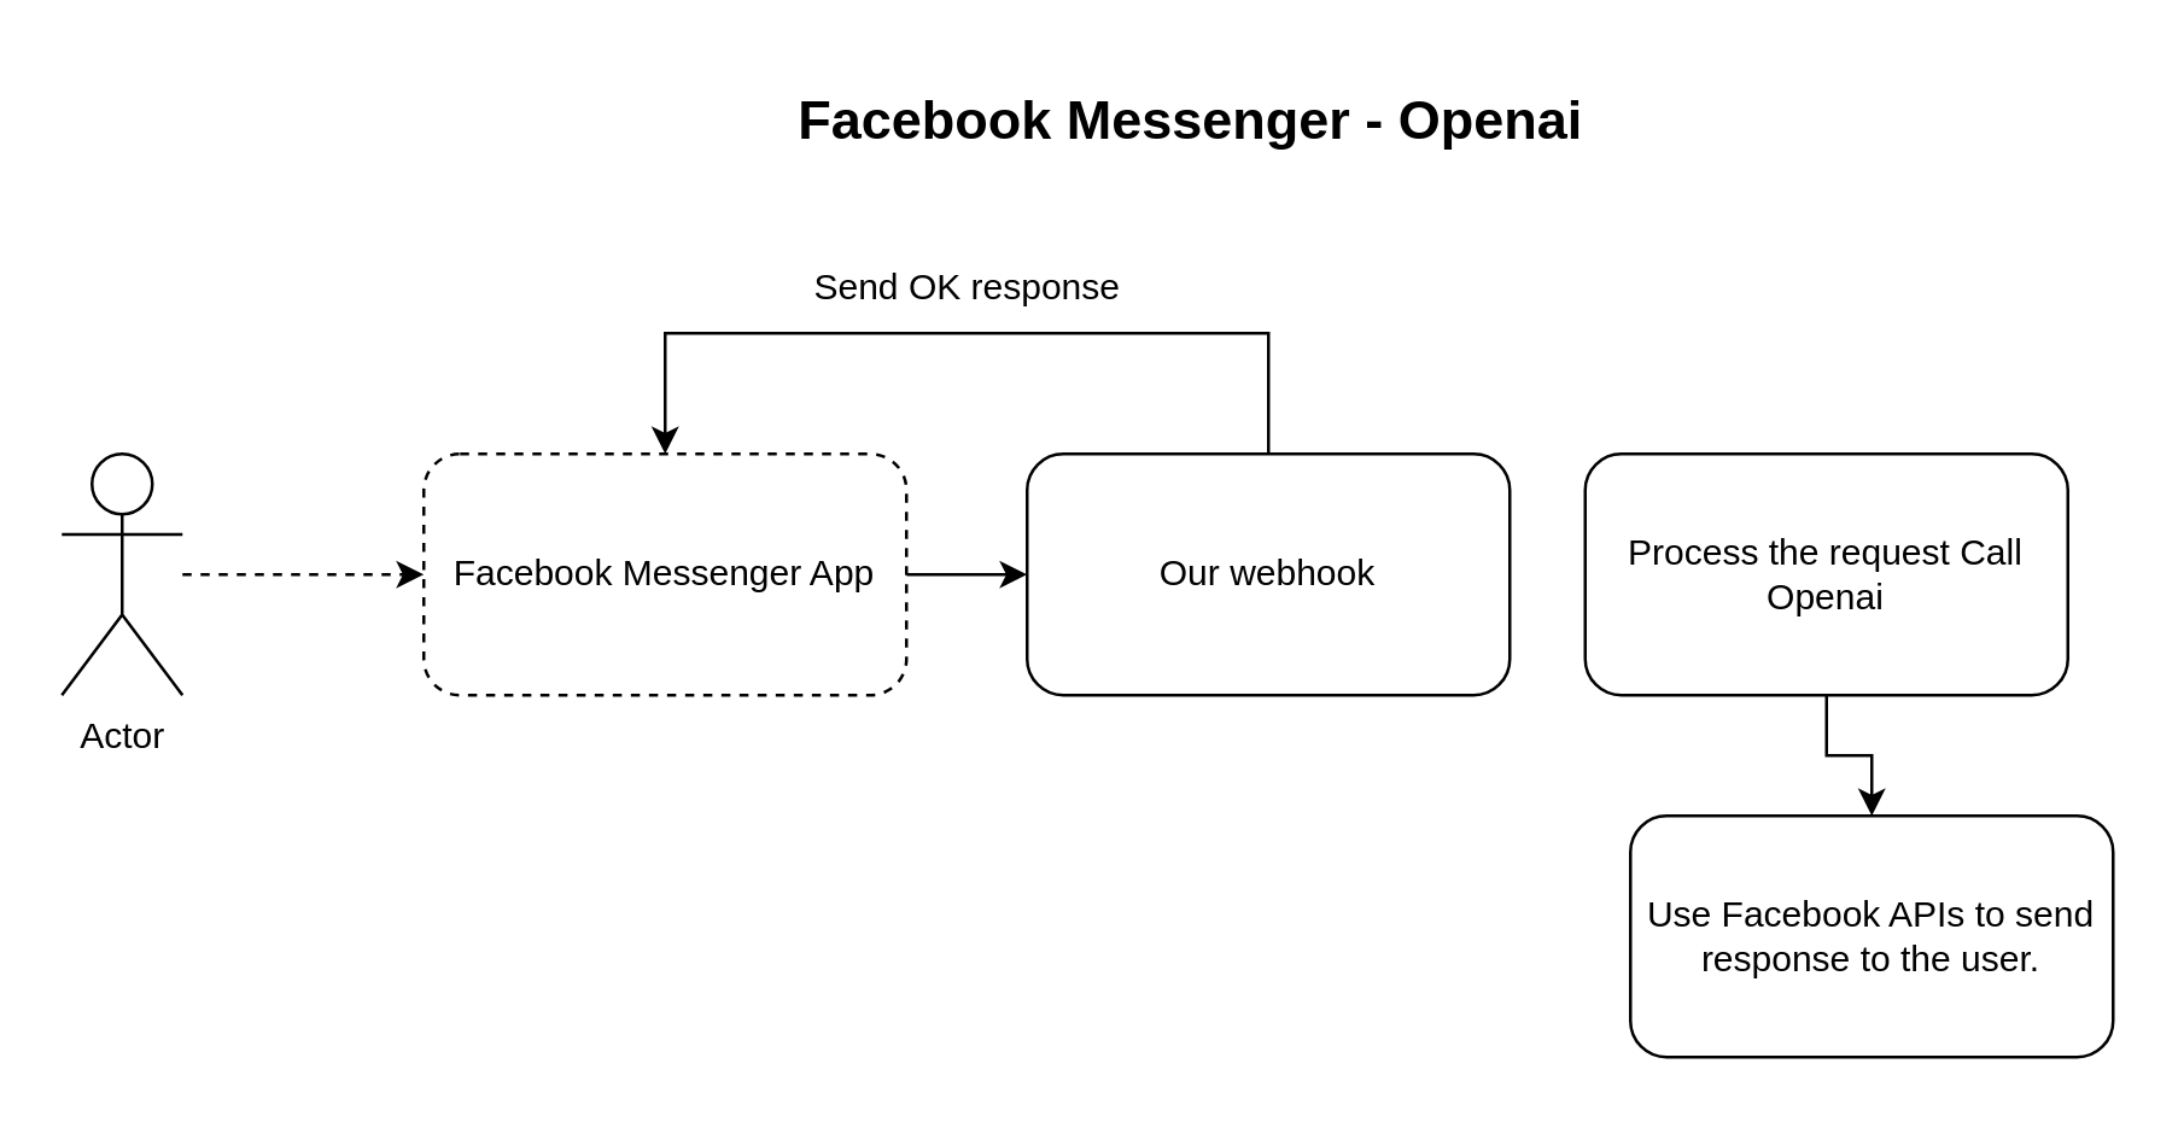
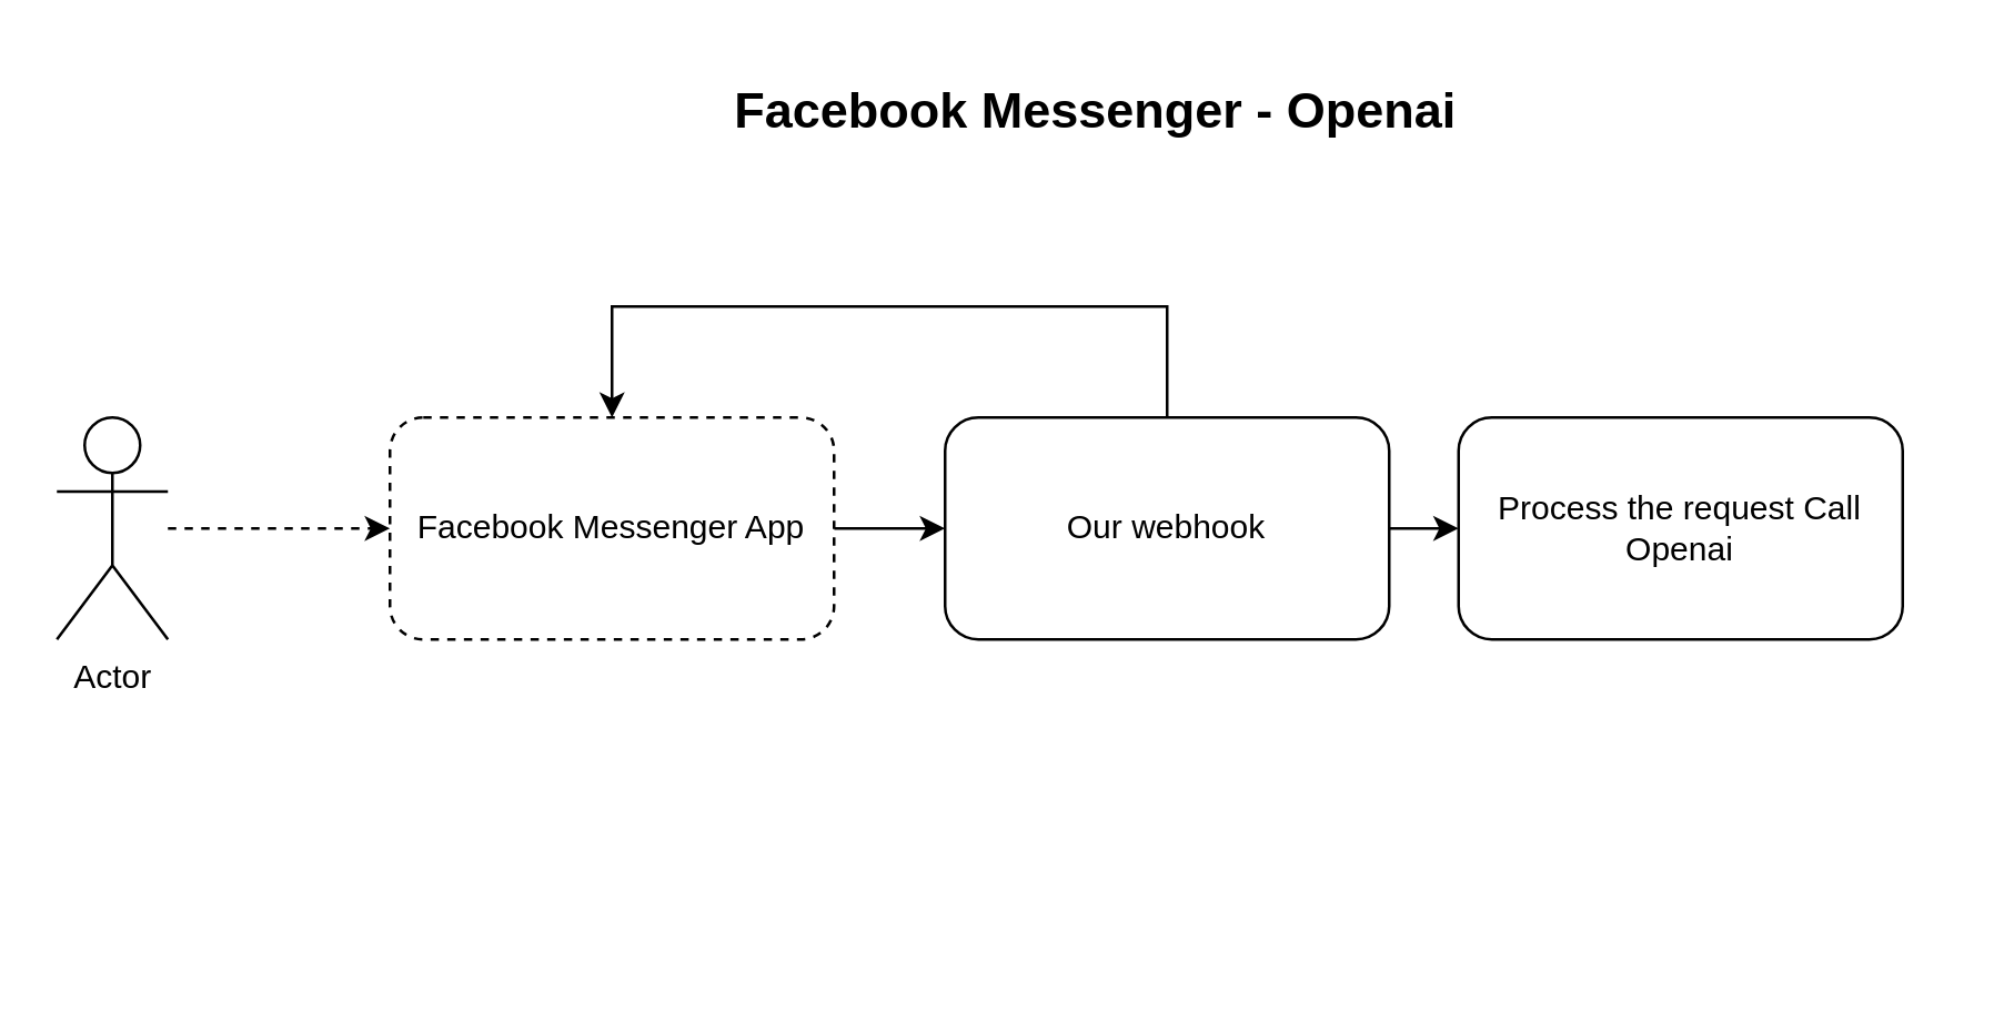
- <mxCell id="12" value="Send OK response" style="text;html=1;align=center;verticalAlign=middle;resizable=0;points=[];autosize=1;strokeColor=none;fillColor=none;" vertex="1" parent="1"><mxGeometry x="260" y="80" width="120" height="30" as="geometry" /></mxCell>
+ <mxCell id="6" value="" style="edgeStyle=orthogonalEdgeStyle;rounded=0;orthogonalLoop=1;jettySize=auto;html=1;" edge="1" parent="1" source="8" target="10"><mxGeometry relative="1" as="geometry" /></mxCell>
- <mxCell id="9" value="" style="edgeStyle=orthogonalEdgeStyle;rounded=0;orthogonalLoop=1;jettySize=auto;html=1;" edge="1" parent="1" source="10" target="11"><mxGeometry relative="1" as="geometry" /></mxCell>
- <mxCell id="11" value="Use Facebook APIs to send response to the user." style="rounded=1;whiteSpace=wrap;html=1;" vertex="1" parent="1"><mxGeometry x="540" y="270" width="160" height="80" as="geometry" /></mxCell>
